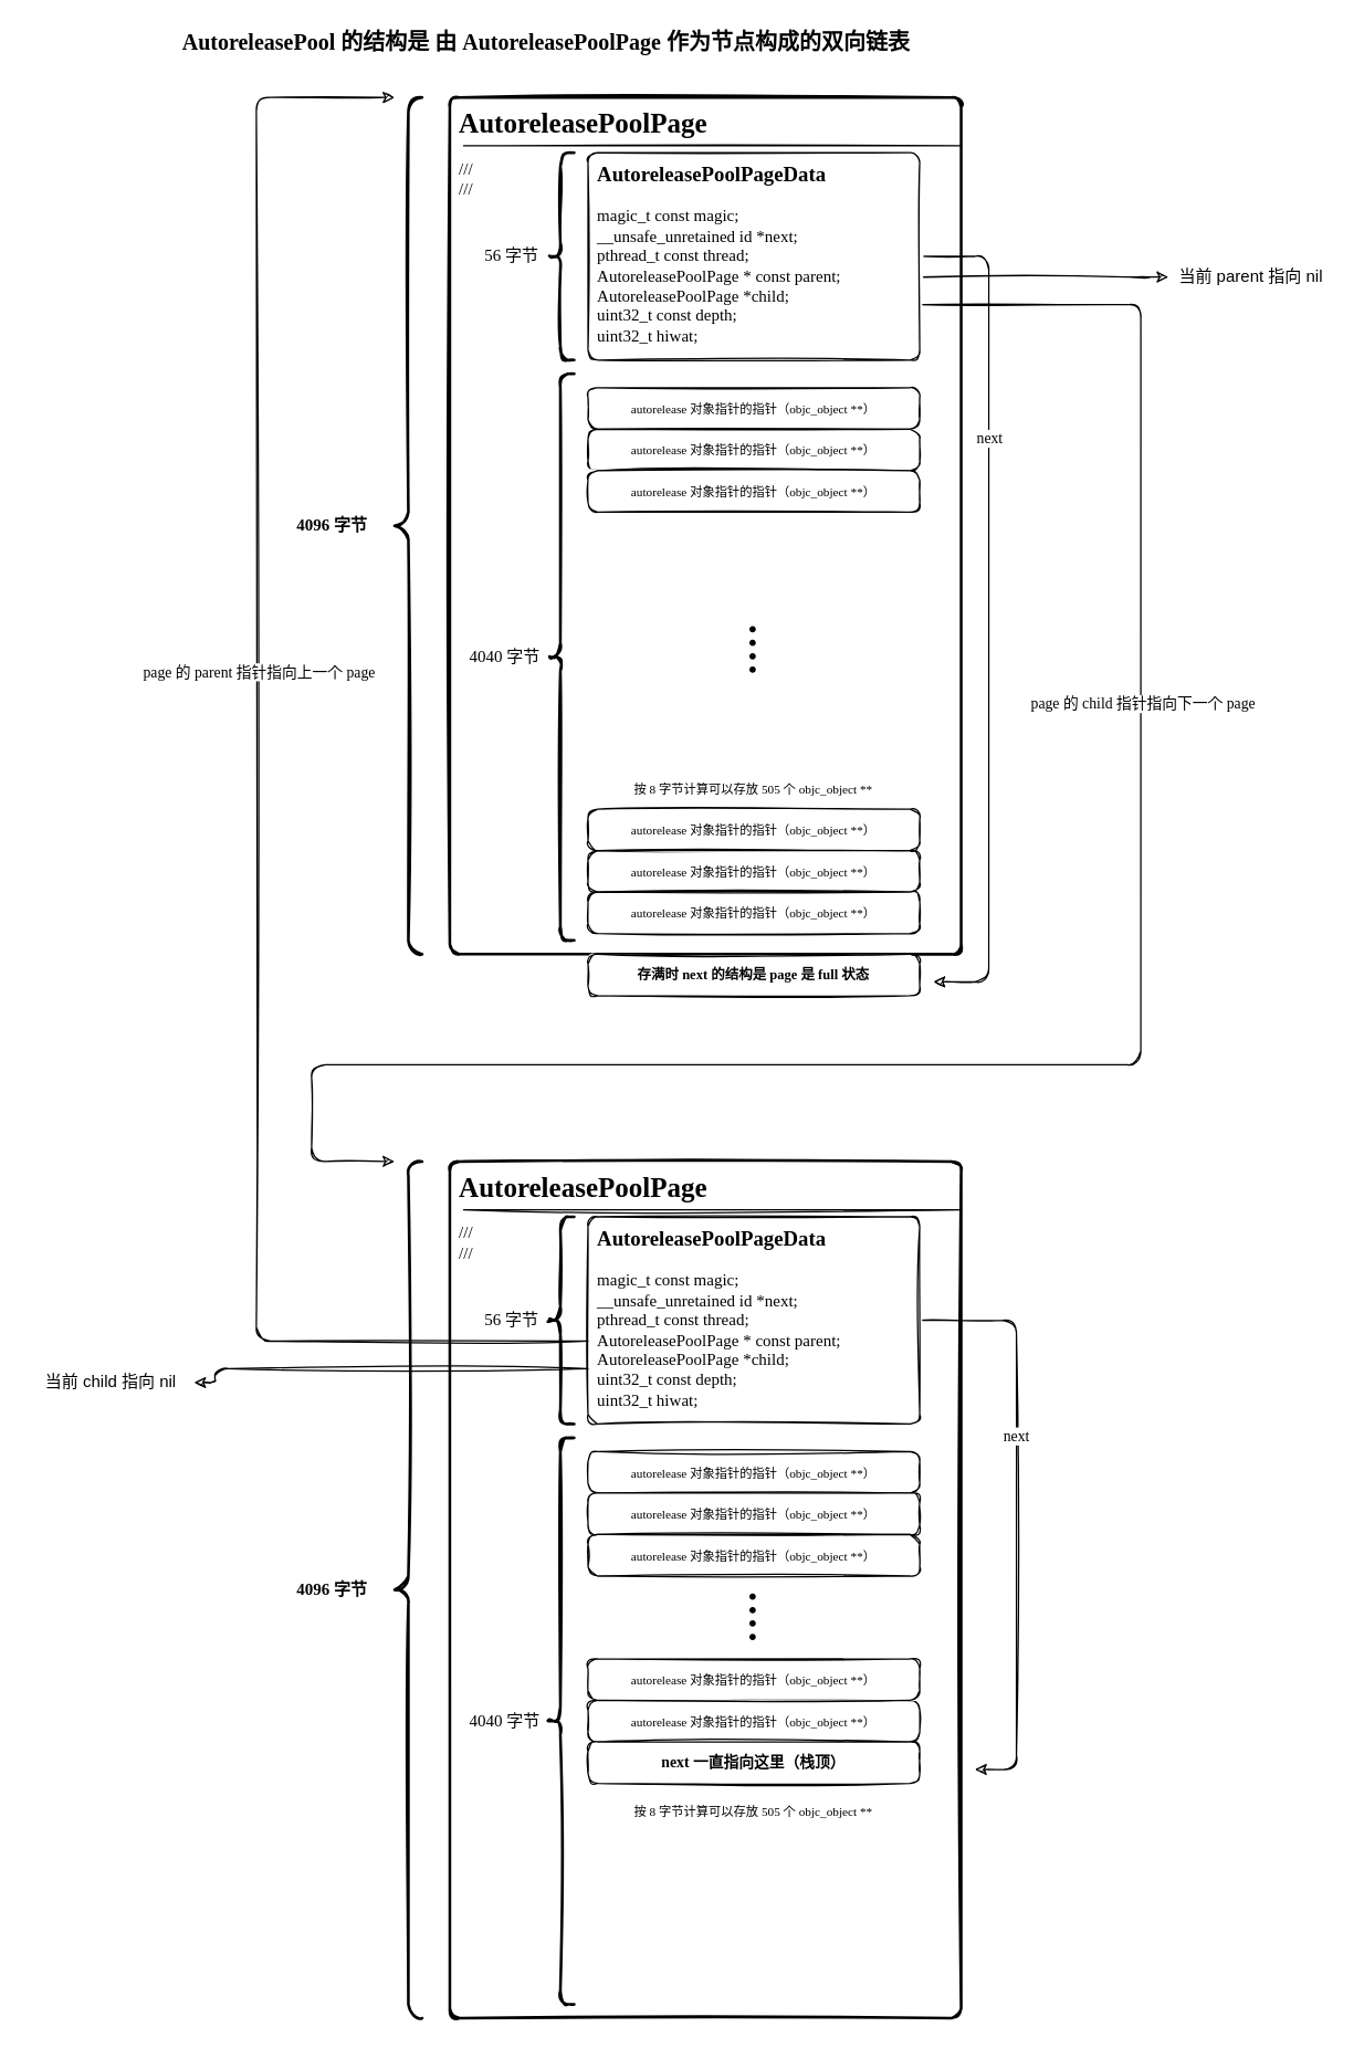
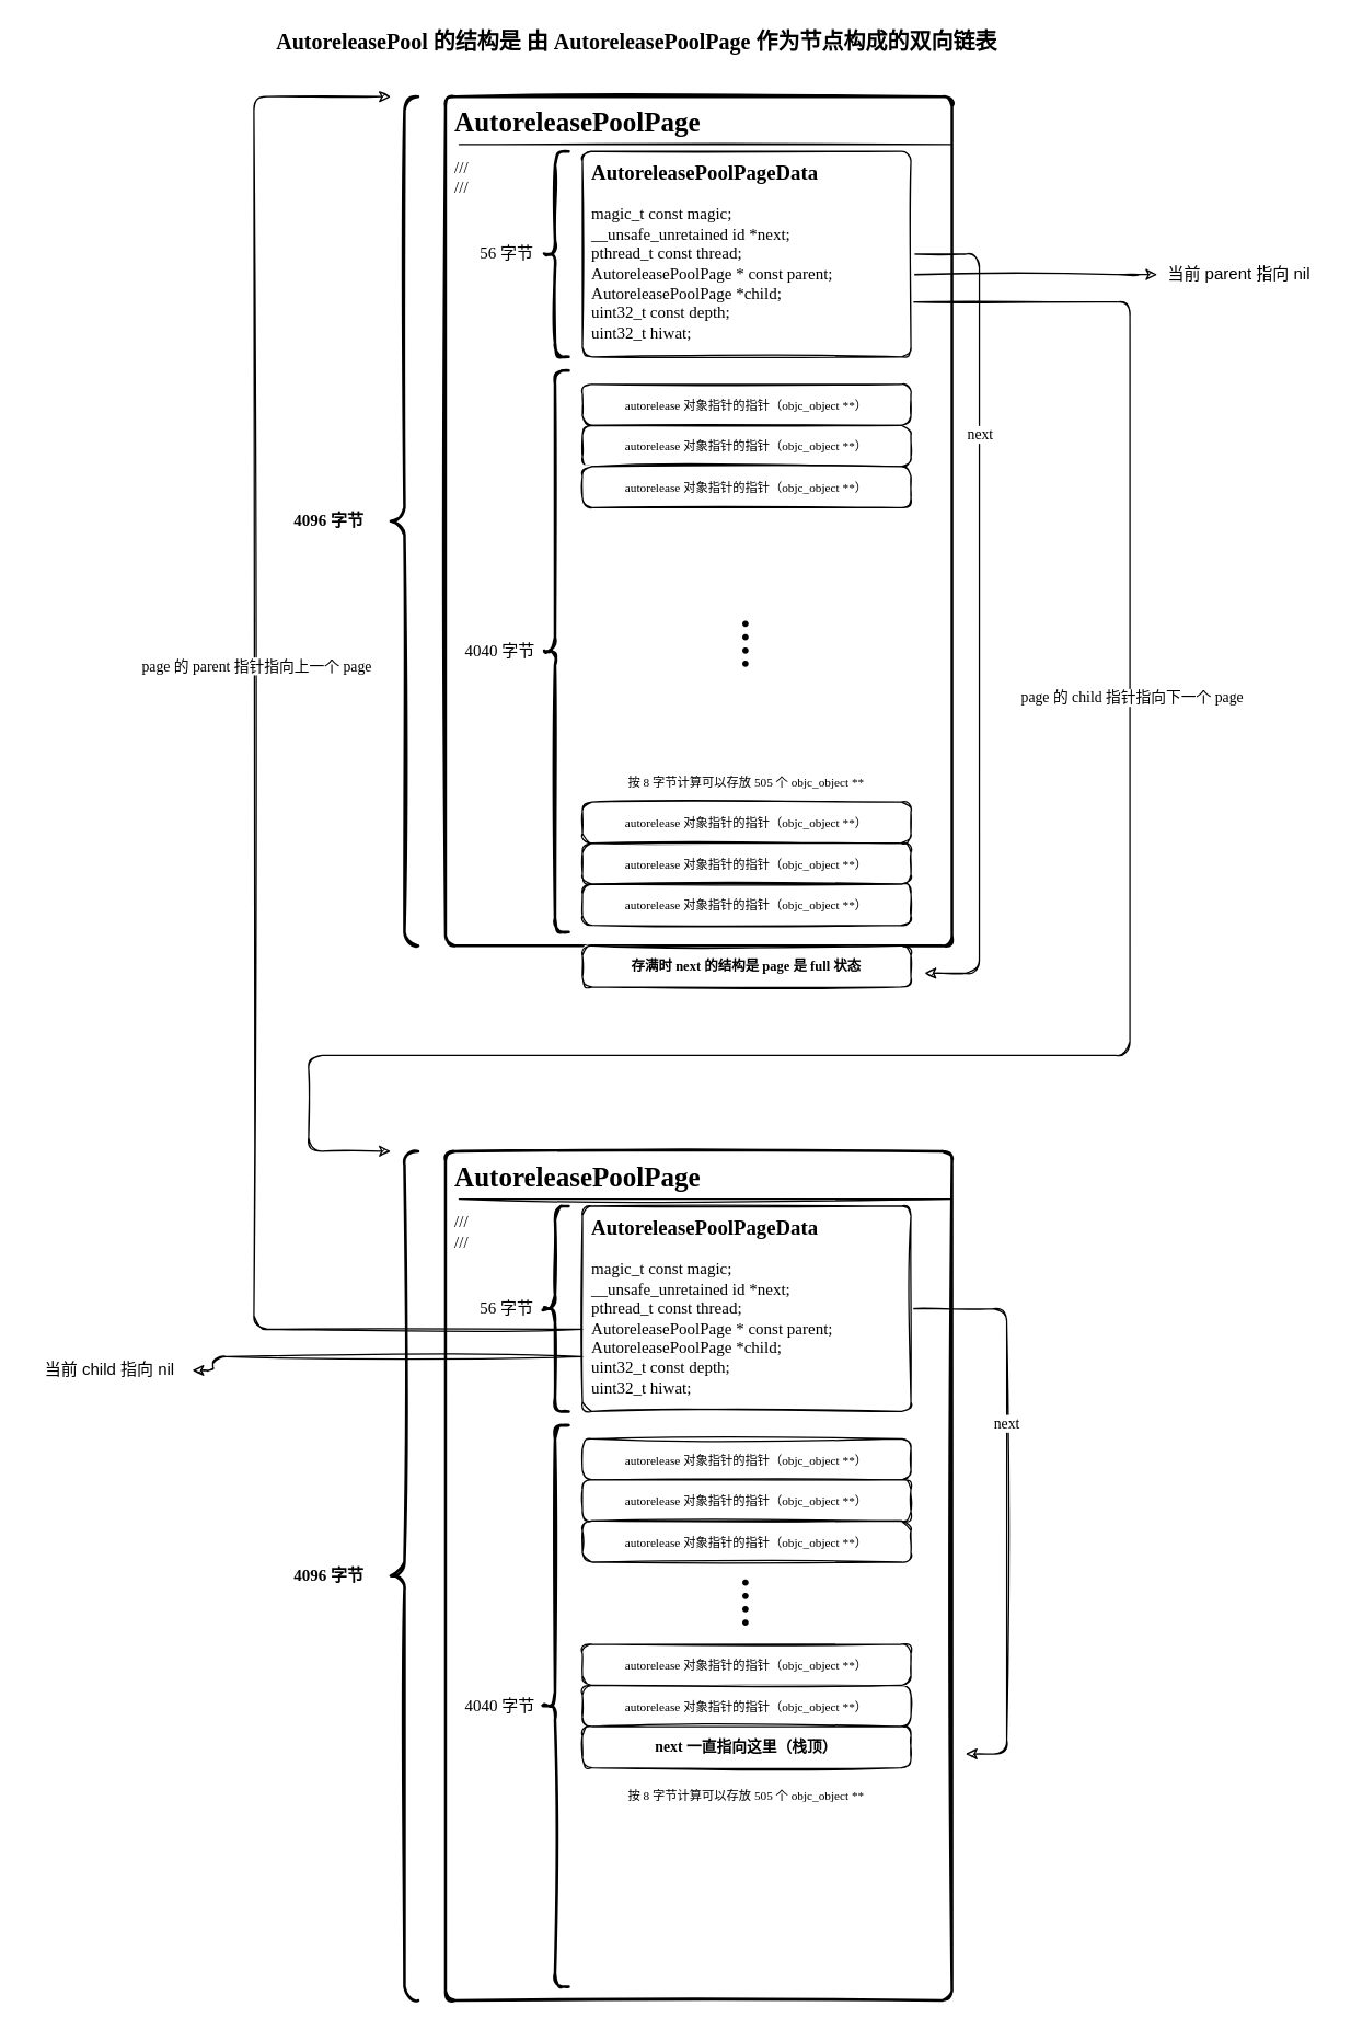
- <mxCell id="47" value="&lt;font style=&quot;font-size: 16px&quot;&gt;&lt;b&gt;AutoreleasePool 的结构是 由 AutoreleasePoolPage 作为节点构成的双向链表&lt;/b&gt;&lt;/font&gt;" style="text;html=1;strokeColor=none;fillColor=none;align=center;verticalAlign=middle;whiteSpace=wrap;rounded=0;sketch=1;fontFamily=Comic Sans MS;" vertex="1" parent="1"><mxGeometry x="85" y="20" width="620" height="20" as="geometry" /></mxCell>
+ <mxCell id="47" value="&lt;font style=&quot;font-size: 16px&quot;&gt;&lt;b&gt;AutoreleasePool 的结构是 由 AutoreleasePoolPage 作为节点构成的双向链表&lt;/b&gt;&lt;/font&gt;" style="text;html=1;strokeColor=none;fillColor=none;align=center;verticalAlign=middle;whiteSpace=wrap;rounded=0;sketch=1;fontFamily=Comic Sans MS;" vertex="1" parent="1"><mxGeometry x="155" y="20" width="620" height="20" as="geometry" /></mxCell>
